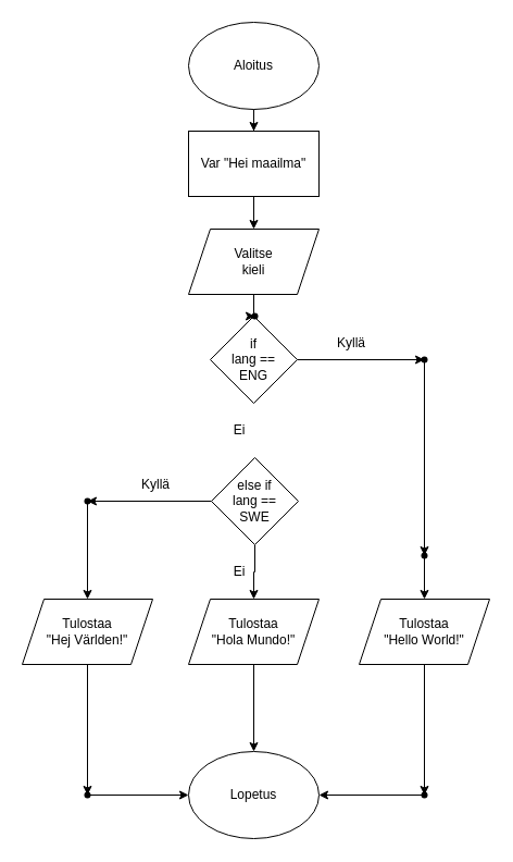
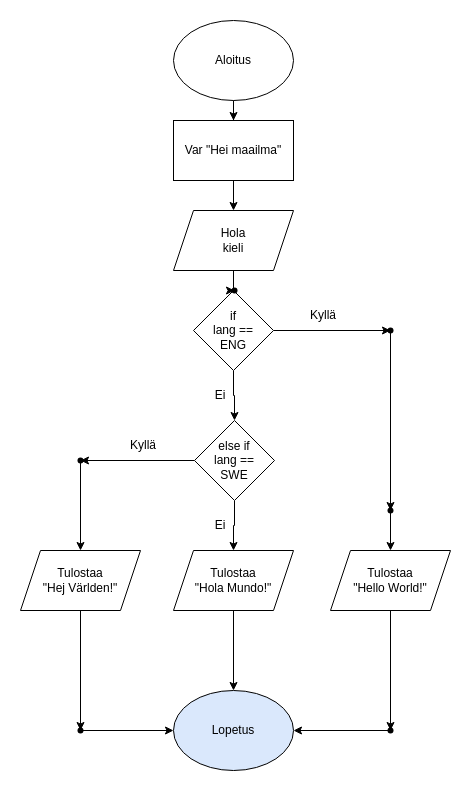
- <mxCell id="26" value="Valitse&lt;div&gt;kieli&lt;/div&gt;" style="shape=parallelogram;perimeter=parallelogramPerimeter;whiteSpace=wrap;html=1;fixedSize=1;" vertex="1" parent="1"><mxGeometry x="173" y="210" width="120" height="60" as="geometry" /></mxCell>
+ <mxCell id="26" value="Hola&lt;div&gt;kieli&lt;/div&gt;" style="shape=parallelogram;perimeter=parallelogramPerimeter;whiteSpace=wrap;html=1;fixedSize=1;" vertex="1" parent="1"><mxGeometry x="173" y="210" width="120" height="60" as="geometry" /></mxCell>
+ <mxCell id="6" value="" style="edgeStyle=orthogonalEdgeStyle;rounded=0;orthogonalLoop=1;jettySize=auto;html=1;" edge="1" parent="1" source="8" target="11"><mxGeometry relative="1" as="geometry" /></mxCell>
- <mxCell id="31" value="Lopetus" style="ellipse;whiteSpace=wrap;html=1;" vertex="1" parent="1"><mxGeometry x="173" y="690" width="120" height="80" as="geometry" /></mxCell>
+ <mxCell id="31" value="Lopetus" style="ellipse;whiteSpace=wrap;html=1;fillColor=#dae8fc;" vertex="1" parent="1"><mxGeometry x="173" y="690" width="120" height="80" as="geometry" /></mxCell>
